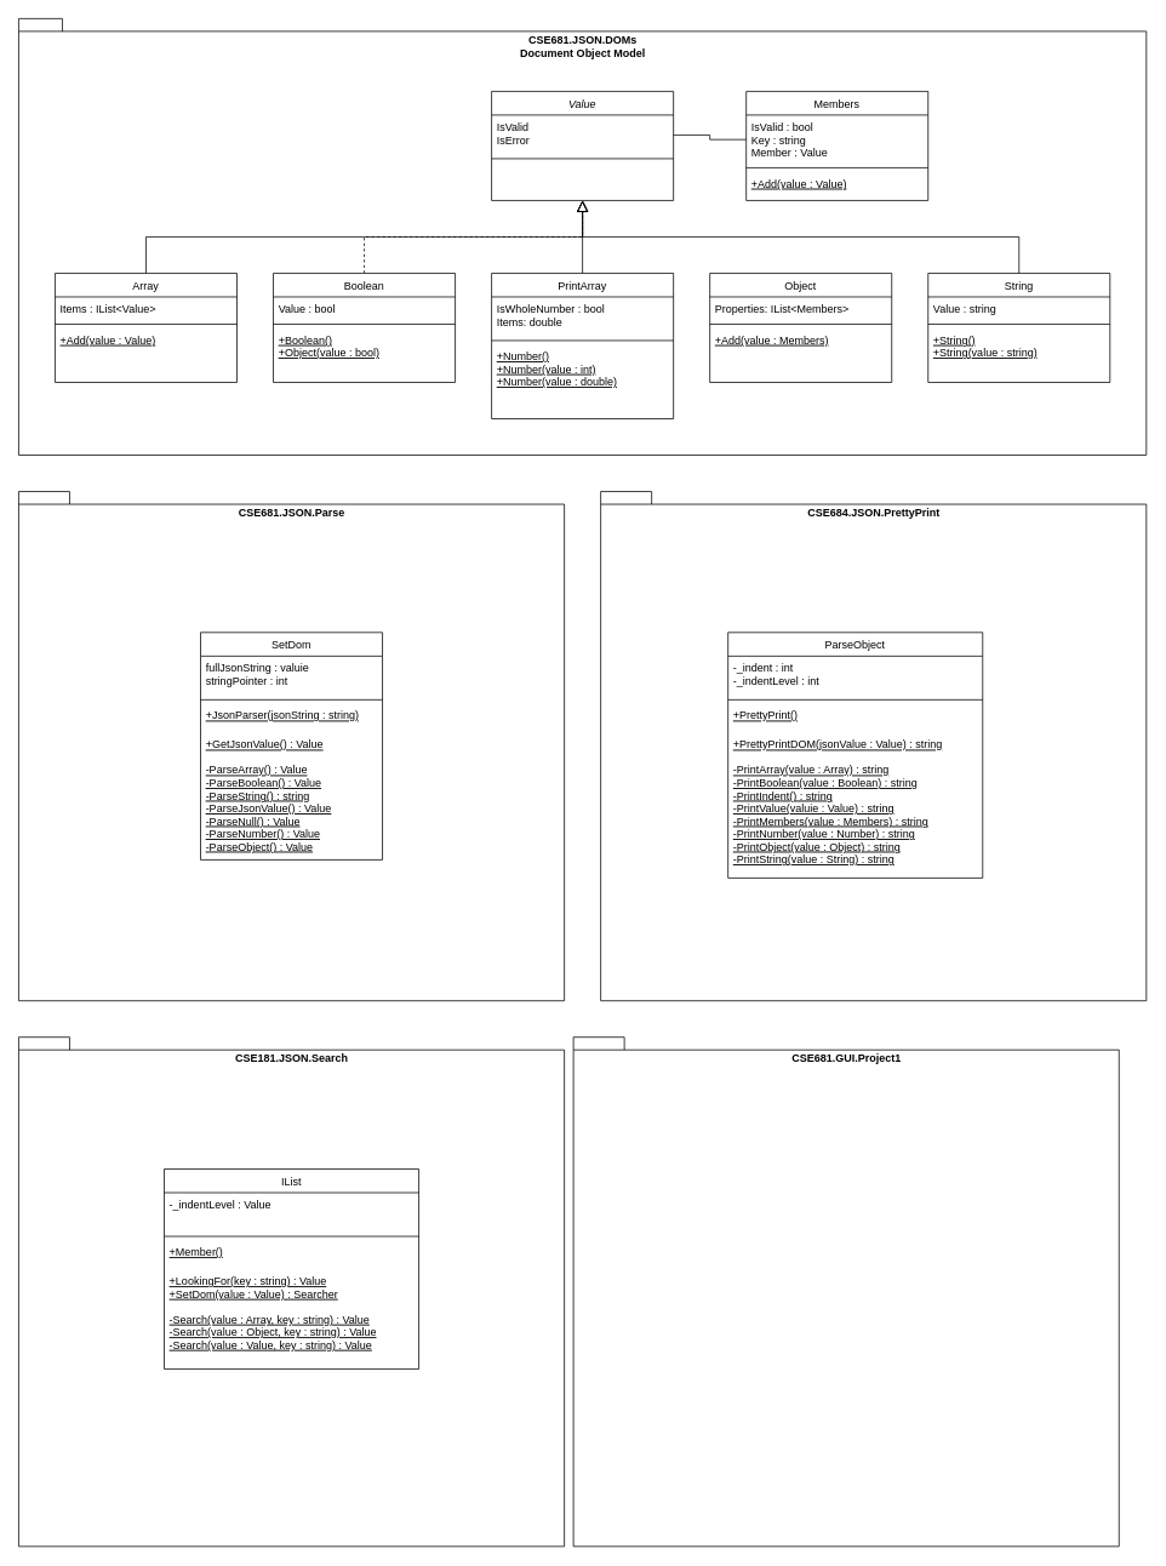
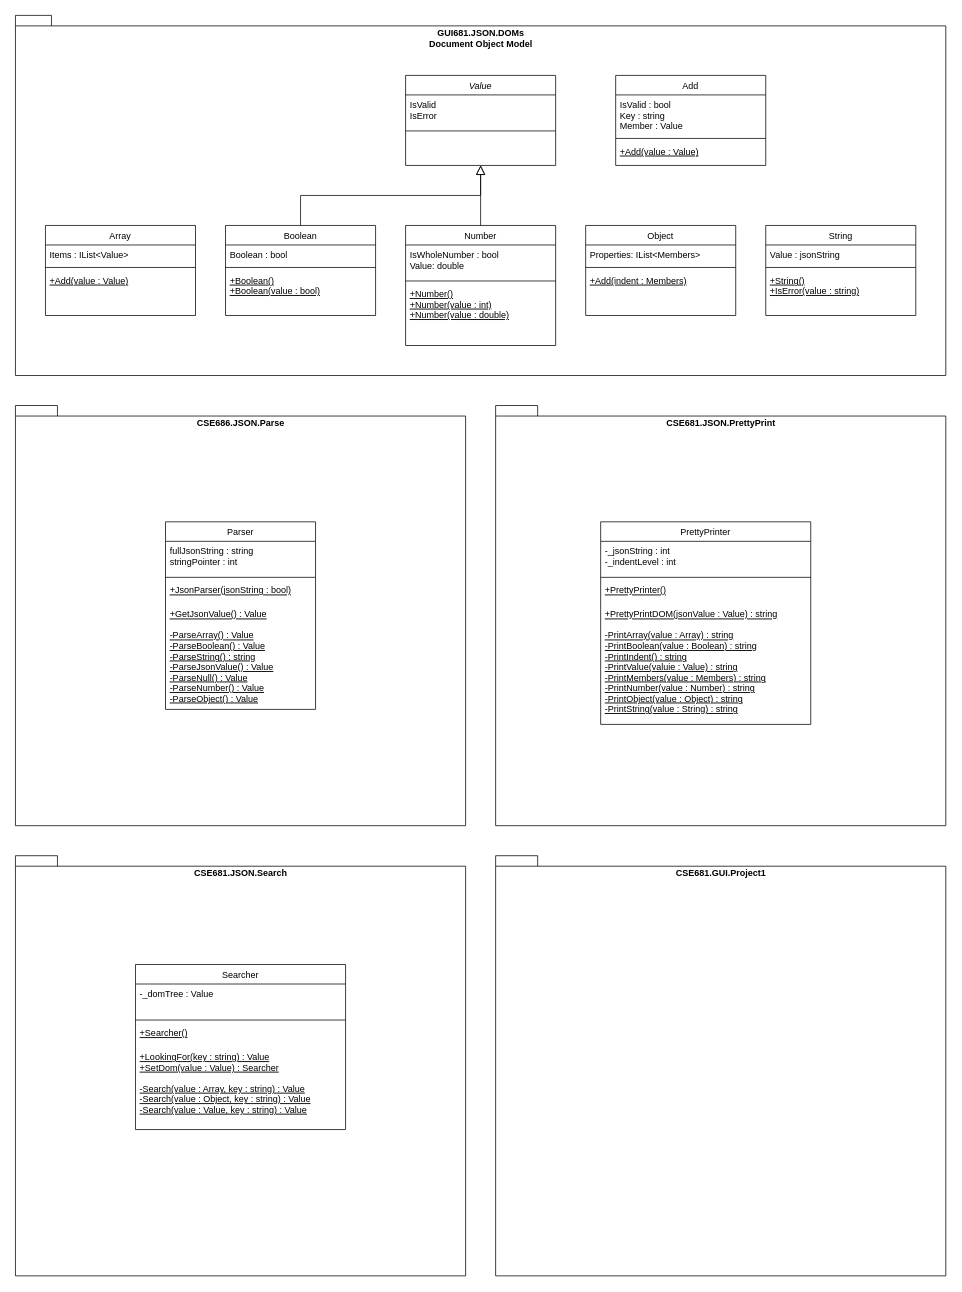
- <mxCell id="2" value="CSE681.JSON.DOMs&lt;div&gt;&lt;span&gt;Document Object Model&lt;/span&gt;&lt;/div&gt;" style="shape=folder;fontStyle=1;spacingTop=10;tabWidth=40;tabHeight=14;tabPosition=left;html=1;align=center;horizontal=1;verticalAlign=top;" vertex="1" parent="1"><mxGeometry x="20" y="20" width="1240" height="480" as="geometry" /></mxCell>
+ <mxCell id="2" value="GUI681.JSON.DOMs&lt;div&gt;&lt;span&gt;Document Object Model&lt;/span&gt;&lt;/div&gt;" style="shape=folder;fontStyle=1;spacingTop=10;tabWidth=40;tabHeight=14;tabPosition=left;html=1;align=center;horizontal=1;verticalAlign=top;" vertex="1" parent="1"><mxGeometry x="20" y="20" width="1240" height="480" as="geometry" /></mxCell>
- <mxCell id="16" value="Members" style="swimlane;fontStyle=0;align=center;verticalAlign=top;childLayout=stackLayout;horizontal=1;startSize=26;horizontalStack=0;resizeParent=1;resizeLast=0;collapsible=1;marginBottom=0;rounded=0;shadow=0;strokeWidth=1;" vertex="1" parent="1"><mxGeometry x="820" y="100" width="200" height="120" as="geometry"><mxRectangle x="130" y="380" width="160" height="26" as="alternateBounds" /></mxGeometry></mxCell>
+ <mxCell id="16" value="Add" style="swimlane;fontStyle=0;align=center;verticalAlign=top;childLayout=stackLayout;horizontal=1;startSize=26;horizontalStack=0;resizeParent=1;resizeLast=0;collapsible=1;marginBottom=0;rounded=0;shadow=0;strokeWidth=1;" vertex="1" parent="1"><mxGeometry x="820" y="100" width="200" height="120" as="geometry"><mxRectangle x="130" y="380" width="160" height="26" as="alternateBounds" /></mxGeometry></mxCell>
- <mxCell id="34" style="edgeStyle=orthogonalEdgeStyle;rounded=0;orthogonalLoop=1;jettySize=auto;html=1;exitX=0;exitY=0.5;exitDx=0;exitDy=0;entryX=1;entryY=0.5;entryDx=0;entryDy=0;endArrow=none;endFill=0;" edge="1" parent="1" source="17" target="4"><mxGeometry relative="1" as="geometry"><mxPoint x="1220" y="125" as="sourcePoint" /></mxGeometry></mxCell>
- <mxCell id="10" value="" style="endArrow=block;endSize=10;endFill=0;shadow=0;strokeWidth=1;rounded=0;edgeStyle=elbowEdgeStyle;elbow=vertical;" parent="1" source="6" target="3" edge="1"><mxGeometry width="160" relative="1" as="geometry"><mxPoint x="540" y="143" as="sourcePoint" /><mxPoint x="540" y="143" as="targetPoint" /></mxGeometry></mxCell>
- <mxCell id="33" value="" style="endArrow=block;endSize=10;endFill=0;shadow=0;strokeWidth=1;rounded=0;edgeStyle=elbowEdgeStyle;elbow=vertical;exitX=0.5;exitY=0;exitDx=0;exitDy=0;entryX=0.5;entryY=1;entryDx=0;entryDy=0;" edge="1" parent="1" source="28" target="3"><mxGeometry width="160" relative="1" as="geometry"><mxPoint x="770" y="330" as="sourcePoint" /><mxPoint x="670" y="228" as="targetPoint" /></mxGeometry></mxCell>
- <mxCell id="11" value="" style="endArrow=block;endSize=10;endFill=0;shadow=0;strokeWidth=1;rounded=0;edgeStyle=elbowEdgeStyle;elbow=vertical;exitX=0.5;exitY=0;exitDx=0;exitDy=0;dashed=1;" parent="1" source="12" target="3" edge="1"><mxGeometry width="160" relative="1" as="geometry"><mxPoint x="750" y="300" as="sourcePoint" /><mxPoint x="650" y="211" as="targetPoint" /></mxGeometry></mxCell>
+ <mxCell id="11" value="" style="endArrow=block;endSize=10;endFill=0;shadow=0;strokeWidth=1;rounded=0;edgeStyle=elbowEdgeStyle;elbow=vertical;exitX=0.5;exitY=0;exitDx=0;exitDy=0;" parent="1" source="12" target="3" edge="1"><mxGeometry width="160" relative="1" as="geometry"><mxPoint x="750" y="300" as="sourcePoint" /><mxPoint x="650" y="211" as="targetPoint" /></mxGeometry></mxCell>
- <mxCell id="20" value="PrintArray" style="swimlane;fontStyle=0;align=center;verticalAlign=top;childLayout=stackLayout;horizontal=1;startSize=26;horizontalStack=0;resizeParent=1;resizeLast=0;collapsible=1;marginBottom=0;rounded=0;shadow=0;strokeWidth=1;" vertex="1" parent="1"><mxGeometry x="540" y="300" width="200" height="160" as="geometry"><mxRectangle x="130" y="380" width="160" height="26" as="alternateBounds" /></mxGeometry></mxCell>
+ <mxCell id="20" value="Number" style="swimlane;fontStyle=0;align=center;verticalAlign=top;childLayout=stackLayout;horizontal=1;startSize=26;horizontalStack=0;resizeParent=1;resizeLast=0;collapsible=1;marginBottom=0;rounded=0;shadow=0;strokeWidth=1;" vertex="1" parent="1"><mxGeometry x="540" y="300" width="200" height="160" as="geometry"><mxRectangle x="130" y="380" width="160" height="26" as="alternateBounds" /></mxGeometry></mxCell>
- <mxCell id="13" value="Value : bool" style="text;align=left;verticalAlign=top;spacingLeft=4;spacingRight=4;overflow=hidden;rotatable=0;points=[[0,0.5],[1,0.5]];portConstraint=eastwest;" vertex="1" parent="12"><mxGeometry y="26" width="200" height="26" as="geometry" /></mxCell>
+ <mxCell id="13" value="Boolean : bool" style="text;align=left;verticalAlign=top;spacingLeft=4;spacingRight=4;overflow=hidden;rotatable=0;points=[[0,0.5],[1,0.5]];portConstraint=eastwest;" vertex="1" parent="12"><mxGeometry y="26" width="200" height="26" as="geometry" /></mxCell>
- <mxCell id="21" value="IsWholeNumber : bool&#10;Items: double" style="text;align=left;verticalAlign=top;spacingLeft=4;spacingRight=4;overflow=hidden;rotatable=0;points=[[0,0.5],[1,0.5]];portConstraint=eastwest;" vertex="1" parent="20"><mxGeometry y="26" width="200" height="44" as="geometry" /></mxCell>
+ <mxCell id="21" value="IsWholeNumber : bool&#10;Value: double" style="text;align=left;verticalAlign=top;spacingLeft=4;spacingRight=4;overflow=hidden;rotatable=0;points=[[0,0.5],[1,0.5]];portConstraint=eastwest;" vertex="1" parent="20"><mxGeometry y="26" width="200" height="44" as="geometry" /></mxCell>
- <mxCell id="29" value="Value : string" style="text;align=left;verticalAlign=top;spacingLeft=4;spacingRight=4;overflow=hidden;rotatable=0;points=[[0,0.5],[1,0.5]];portConstraint=eastwest;" vertex="1" parent="28"><mxGeometry y="26" width="200" height="26" as="geometry" /></mxCell>
+ <mxCell id="29" value="Value : jsonString" style="text;align=left;verticalAlign=top;spacingLeft=4;spacingRight=4;overflow=hidden;rotatable=0;points=[[0,0.5],[1,0.5]];portConstraint=eastwest;" vertex="1" parent="28"><mxGeometry y="26" width="200" height="26" as="geometry" /></mxCell>
- <mxCell id="15" value="+Boolean()&#10;+Object(value : bool)" style="text;align=left;verticalAlign=top;spacingLeft=4;spacingRight=4;overflow=hidden;rotatable=0;points=[[0,0.5],[1,0.5]];portConstraint=eastwest;fontStyle=4" vertex="1" parent="12"><mxGeometry y="60" width="200" height="40" as="geometry" /></mxCell>
+ <mxCell id="15" value="+Boolean()&#10;+Boolean(value : bool)" style="text;align=left;verticalAlign=top;spacingLeft=4;spacingRight=4;overflow=hidden;rotatable=0;points=[[0,0.5],[1,0.5]];portConstraint=eastwest;fontStyle=4" vertex="1" parent="12"><mxGeometry y="60" width="200" height="40" as="geometry" /></mxCell>
- <mxCell id="27" value="+Add(value : Members)" style="text;align=left;verticalAlign=top;spacingLeft=4;spacingRight=4;overflow=hidden;rotatable=0;points=[[0,0.5],[1,0.5]];portConstraint=eastwest;fontStyle=4" vertex="1" parent="24"><mxGeometry y="60" width="200" height="26" as="geometry" /></mxCell>
+ <mxCell id="27" value="+Add(indent : Members)" style="text;align=left;verticalAlign=top;spacingLeft=4;spacingRight=4;overflow=hidden;rotatable=0;points=[[0,0.5],[1,0.5]];portConstraint=eastwest;fontStyle=4" vertex="1" parent="24"><mxGeometry y="60" width="200" height="26" as="geometry" /></mxCell>
- <mxCell id="31" value="+String()&#10;+String(value : string)" style="text;align=left;verticalAlign=top;spacingLeft=4;spacingRight=4;overflow=hidden;rotatable=0;points=[[0,0.5],[1,0.5]];portConstraint=eastwest;fontStyle=4" vertex="1" parent="28"><mxGeometry y="60" width="200" height="40" as="geometry" /></mxCell>
+ <mxCell id="31" value="+String()&#10;+IsError(value : string)" style="text;align=left;verticalAlign=top;spacingLeft=4;spacingRight=4;overflow=hidden;rotatable=0;points=[[0,0.5],[1,0.5]];portConstraint=eastwest;fontStyle=4" vertex="1" parent="28"><mxGeometry y="60" width="200" height="40" as="geometry" /></mxCell>
- <mxCell id="35" value="CSE681.JSON.&lt;span&gt;Parse&lt;/span&gt;" style="shape=folder;fontStyle=1;spacingTop=10;tabWidth=40;tabHeight=14;tabPosition=left;html=1;align=center;horizontal=1;verticalAlign=top;" vertex="1" parent="1"><mxGeometry x="20" y="540" width="600" height="560" as="geometry" /></mxCell>
+ <mxCell id="35" value="CSE686.JSON.&lt;span&gt;Parse&lt;/span&gt;" style="shape=folder;fontStyle=1;spacingTop=10;tabWidth=40;tabHeight=14;tabPosition=left;html=1;align=center;horizontal=1;verticalAlign=top;" vertex="1" parent="1"><mxGeometry x="20" y="540" width="600" height="560" as="geometry" /></mxCell>
- <mxCell id="41" value="CSE684.JSON.&lt;span&gt;PrettyPrint&lt;/span&gt;" style="shape=folder;fontStyle=1;spacingTop=10;tabWidth=40;tabHeight=14;tabPosition=left;html=1;align=center;horizontal=1;verticalAlign=top;" vertex="1" parent="1"><mxGeometry x="660" y="540" width="600" height="560" as="geometry" /></mxCell>
+ <mxCell id="41" value="CSE681.JSON.&lt;span&gt;PrettyPrint&lt;/span&gt;" style="shape=folder;fontStyle=1;spacingTop=10;tabWidth=40;tabHeight=14;tabPosition=left;html=1;align=center;horizontal=1;verticalAlign=top;" vertex="1" parent="1"><mxGeometry x="660" y="540" width="600" height="560" as="geometry" /></mxCell>
- <mxCell id="36" value="SetDom" style="swimlane;fontStyle=0;align=center;verticalAlign=top;childLayout=stackLayout;horizontal=1;startSize=26;horizontalStack=0;resizeParent=1;resizeLast=0;collapsible=1;marginBottom=0;rounded=0;shadow=0;strokeWidth=1;" vertex="1" parent="1"><mxGeometry x="220" y="695" width="200" height="250" as="geometry"><mxRectangle x="130" y="380" width="160" height="26" as="alternateBounds" /></mxGeometry></mxCell>
+ <mxCell id="36" value="Parser" style="swimlane;fontStyle=0;align=center;verticalAlign=top;childLayout=stackLayout;horizontal=1;startSize=26;horizontalStack=0;resizeParent=1;resizeLast=0;collapsible=1;marginBottom=0;rounded=0;shadow=0;strokeWidth=1;" vertex="1" parent="1"><mxGeometry x="220" y="695" width="200" height="250" as="geometry"><mxRectangle x="130" y="380" width="160" height="26" as="alternateBounds" /></mxGeometry></mxCell>
- <mxCell id="42" value="ParseObject" style="swimlane;fontStyle=0;align=center;verticalAlign=top;childLayout=stackLayout;horizontal=1;startSize=26;horizontalStack=0;resizeParent=1;resizeLast=0;collapsible=1;marginBottom=0;rounded=0;shadow=0;strokeWidth=1;" vertex="1" parent="1"><mxGeometry x="800" y="695" width="280" height="270" as="geometry"><mxRectangle x="130" y="380" width="160" height="26" as="alternateBounds" /></mxGeometry></mxCell>
+ <mxCell id="42" value="PrettyPrinter" style="swimlane;fontStyle=0;align=center;verticalAlign=top;childLayout=stackLayout;horizontal=1;startSize=26;horizontalStack=0;resizeParent=1;resizeLast=0;collapsible=1;marginBottom=0;rounded=0;shadow=0;strokeWidth=1;" vertex="1" parent="1"><mxGeometry x="800" y="695" width="280" height="270" as="geometry"><mxRectangle x="130" y="380" width="160" height="26" as="alternateBounds" /></mxGeometry></mxCell>
- <mxCell id="37" value="fullJsonString : valuie&#10;stringPointer : int" style="text;align=left;verticalAlign=top;spacingLeft=4;spacingRight=4;overflow=hidden;rotatable=0;points=[[0,0.5],[1,0.5]];portConstraint=eastwest;" vertex="1" parent="36"><mxGeometry y="26" width="200" height="44" as="geometry" /></mxCell>
+ <mxCell id="37" value="fullJsonString : string&#10;stringPointer : int" style="text;align=left;verticalAlign=top;spacingLeft=4;spacingRight=4;overflow=hidden;rotatable=0;points=[[0,0.5],[1,0.5]];portConstraint=eastwest;" vertex="1" parent="36"><mxGeometry y="26" width="200" height="44" as="geometry" /></mxCell>
- <mxCell id="43" value="-_indent : int&#10;-_indentLevel : int" style="text;align=left;verticalAlign=top;spacingLeft=4;spacingRight=4;overflow=hidden;rotatable=0;points=[[0,0.5],[1,0.5]];portConstraint=eastwest;" vertex="1" parent="42"><mxGeometry y="26" width="280" height="44" as="geometry" /></mxCell>
+ <mxCell id="43" value="-_jsonString : int&#10;-_indentLevel : int" style="text;align=left;verticalAlign=top;spacingLeft=4;spacingRight=4;overflow=hidden;rotatable=0;points=[[0,0.5],[1,0.5]];portConstraint=eastwest;" vertex="1" parent="42"><mxGeometry y="26" width="280" height="44" as="geometry" /></mxCell>
- <mxCell id="39" value="+JsonParser(jsonString : string)" style="text;align=left;verticalAlign=top;spacingLeft=4;spacingRight=4;overflow=hidden;rotatable=0;points=[[0,0.5],[1,0.5]];portConstraint=eastwest;fontStyle=4" vertex="1" parent="36"><mxGeometry y="78" width="200" height="32" as="geometry" /></mxCell>
+ <mxCell id="39" value="+JsonParser(jsonString : bool)" style="text;align=left;verticalAlign=top;spacingLeft=4;spacingRight=4;overflow=hidden;rotatable=0;points=[[0,0.5],[1,0.5]];portConstraint=eastwest;fontStyle=4" vertex="1" parent="36"><mxGeometry y="78" width="200" height="32" as="geometry" /></mxCell>
- <mxCell id="45" value="+PrettyPrint()" style="text;align=left;verticalAlign=top;spacingLeft=4;spacingRight=4;overflow=hidden;rotatable=0;points=[[0,0.5],[1,0.5]];portConstraint=eastwest;fontStyle=4" vertex="1" parent="42"><mxGeometry y="78" width="280" height="32" as="geometry" /></mxCell>
+ <mxCell id="45" value="+PrettyPrinter()" style="text;align=left;verticalAlign=top;spacingLeft=4;spacingRight=4;overflow=hidden;rotatable=0;points=[[0,0.5],[1,0.5]];portConstraint=eastwest;fontStyle=4" vertex="1" parent="42"><mxGeometry y="78" width="280" height="32" as="geometry" /></mxCell>
- <mxCell id="47" value="CSE181.JSON.Search" style="shape=folder;fontStyle=1;spacingTop=10;tabWidth=40;tabHeight=14;tabPosition=left;html=1;align=center;horizontal=1;verticalAlign=top;" vertex="1" parent="1"><mxGeometry x="20" y="1140" width="600" height="560" as="geometry" /></mxCell>
+ <mxCell id="47" value="CSE681.JSON.Search" style="shape=folder;fontStyle=1;spacingTop=10;tabWidth=40;tabHeight=14;tabPosition=left;html=1;align=center;horizontal=1;verticalAlign=top;" vertex="1" parent="1"><mxGeometry x="20" y="1140" width="600" height="560" as="geometry" /></mxCell>
- <mxCell id="49" value="IList" style="swimlane;fontStyle=0;align=center;verticalAlign=top;childLayout=stackLayout;horizontal=1;startSize=26;horizontalStack=0;resizeParent=1;resizeLast=0;collapsible=1;marginBottom=0;rounded=0;shadow=0;strokeWidth=1;" vertex="1" parent="1"><mxGeometry x="180" y="1285" width="280" height="220" as="geometry"><mxRectangle x="130" y="380" width="160" height="26" as="alternateBounds" /></mxGeometry></mxCell>
+ <mxCell id="49" value="Searcher" style="swimlane;fontStyle=0;align=center;verticalAlign=top;childLayout=stackLayout;horizontal=1;startSize=26;horizontalStack=0;resizeParent=1;resizeLast=0;collapsible=1;marginBottom=0;rounded=0;shadow=0;strokeWidth=1;" vertex="1" parent="1"><mxGeometry x="180" y="1285" width="280" height="220" as="geometry"><mxRectangle x="130" y="380" width="160" height="26" as="alternateBounds" /></mxGeometry></mxCell>
- <mxCell id="50" value="-_indentLevel : Value" style="text;align=left;verticalAlign=top;spacingLeft=4;spacingRight=4;overflow=hidden;rotatable=0;points=[[0,0.5],[1,0.5]];portConstraint=eastwest;" vertex="1" parent="49"><mxGeometry y="26" width="280" height="44" as="geometry" /></mxCell>
+ <mxCell id="50" value="-_domTree : Value" style="text;align=left;verticalAlign=top;spacingLeft=4;spacingRight=4;overflow=hidden;rotatable=0;points=[[0,0.5],[1,0.5]];portConstraint=eastwest;" vertex="1" parent="49"><mxGeometry y="26" width="280" height="44" as="geometry" /></mxCell>
- <mxCell id="52" value="+Member()" style="text;align=left;verticalAlign=top;spacingLeft=4;spacingRight=4;overflow=hidden;rotatable=0;points=[[0,0.5],[1,0.5]];portConstraint=eastwest;fontStyle=4" vertex="1" parent="49"><mxGeometry y="78" width="280" height="32" as="geometry" /></mxCell>
+ <mxCell id="52" value="+Searcher()" style="text;align=left;verticalAlign=top;spacingLeft=4;spacingRight=4;overflow=hidden;rotatable=0;points=[[0,0.5],[1,0.5]];portConstraint=eastwest;fontStyle=4" vertex="1" parent="49"><mxGeometry y="78" width="280" height="32" as="geometry" /></mxCell>
- <mxCell id="48" value="CSE681.GUI.Project1" style="shape=folder;fontStyle=1;spacingTop=10;tabWidth=40;tabHeight=14;tabPosition=left;html=1;align=center;horizontal=1;verticalAlign=top;" vertex="1" parent="1"><mxGeometry x="630" y="1140" width="600" height="560" as="geometry" /></mxCell>
+ <mxCell id="48" value="CSE681.GUI.Project1" style="shape=folder;fontStyle=1;spacingTop=10;tabWidth=40;tabHeight=14;tabPosition=left;html=1;align=center;horizontal=1;verticalAlign=top;" vertex="1" parent="1"><mxGeometry x="660" y="1140" width="600" height="560" as="geometry" /></mxCell>
